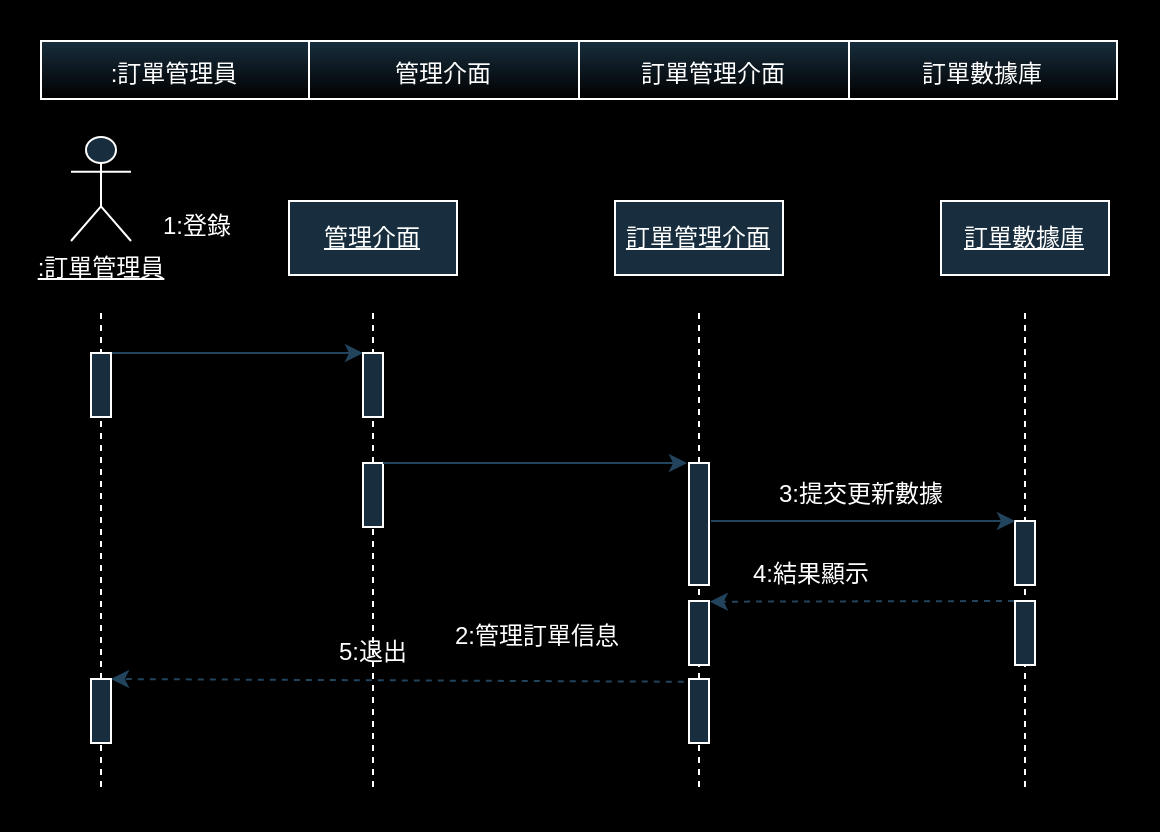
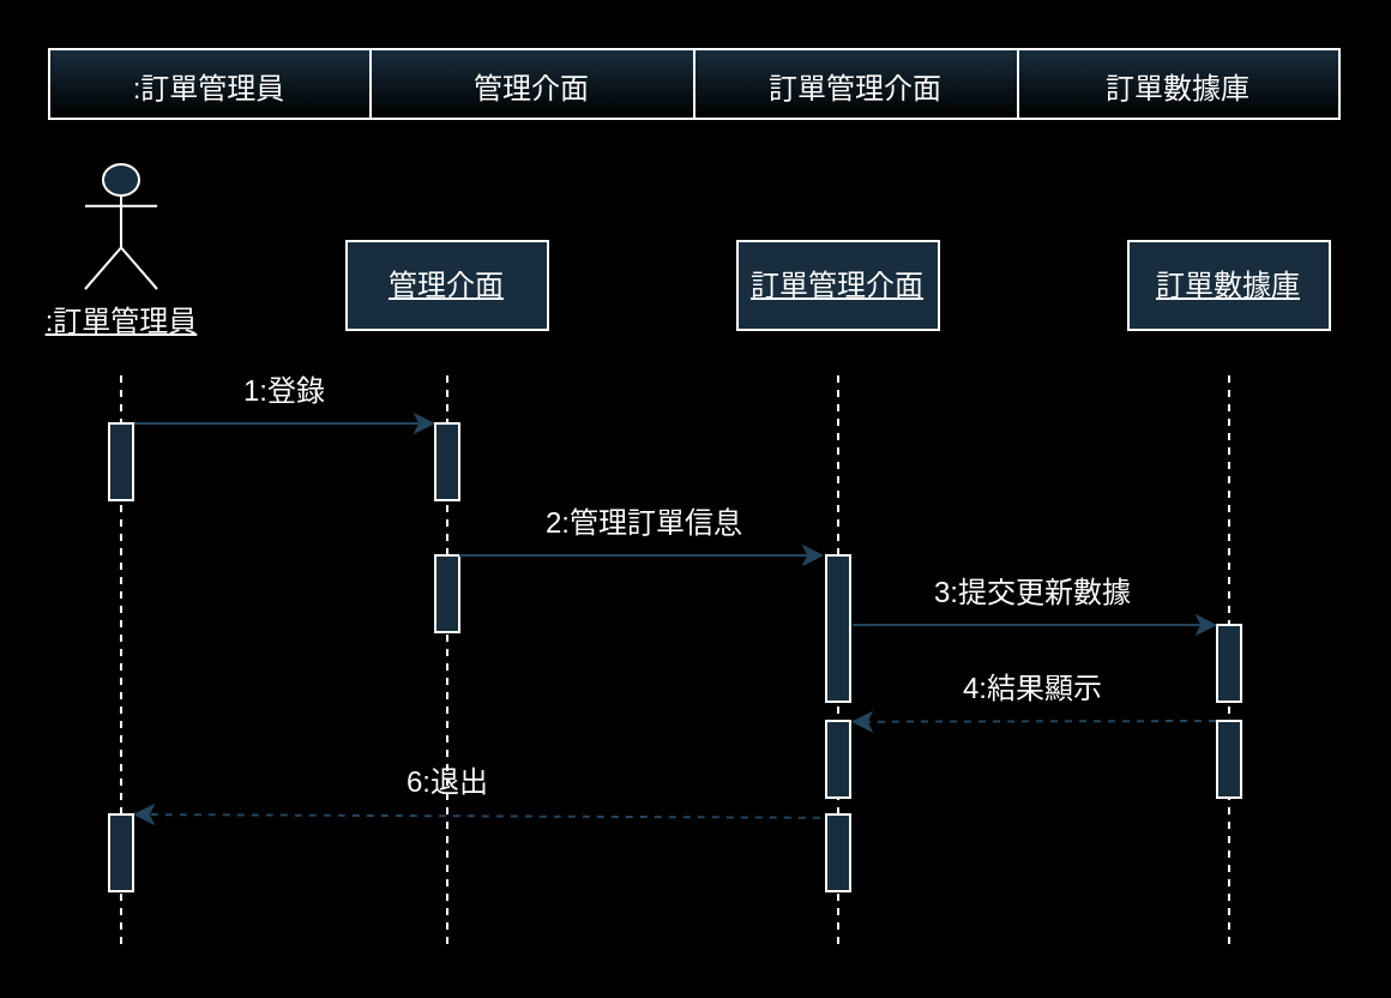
- <mxCell id="14" value="1:登錄" style="text;html=1;align=center;verticalAlign=middle;resizable=0;points=[];autosize=1;strokeColor=none;fillColor=none;fontColor=#FFFFFF;labelBackgroundColor=none;" vertex="1" parent="1"><mxGeometry x="72" y="100" width="52" height="26" as="geometry" /></mxCell>
+ <mxCell id="14" value="1:登錄" style="text;html=1;align=center;verticalAlign=middle;resizable=0;points=[];autosize=1;strokeColor=none;fillColor=none;fontColor=#FFFFFF;labelBackgroundColor=none;" vertex="1" parent="1"><mxGeometry x="92" y="150" width="52" height="26" as="geometry" /></mxCell>
- <mxCell id="29" value="4:結果顯示" style="text;html=1;align=center;verticalAlign=middle;resizable=0;points=[];autosize=1;strokeColor=none;fillColor=none;fontColor=#FFFFFF;labelBackgroundColor=none;" vertex="1" parent="1"><mxGeometry x="367" y="274" width="76" height="26" as="geometry" /></mxCell>
+ <mxCell id="29" value="4:結果顯示" style="text;html=1;align=center;verticalAlign=middle;resizable=0;points=[];autosize=1;strokeColor=none;fillColor=none;fontColor=#FFFFFF;labelBackgroundColor=none;" vertex="1" parent="1"><mxGeometry x="392" y="274" width="76" height="26" as="geometry" /></mxCell>
- <mxCell id="18" value="2:管理訂單信息" style="text;html=1;align=center;verticalAlign=middle;resizable=0;points=[];autosize=1;strokeColor=none;fillColor=none;fontColor=#FFFFFF;labelBackgroundColor=none;" vertex="1" parent="1"><mxGeometry x="218" y="305" width="100" height="26" as="geometry" /></mxCell>
+ <mxCell id="18" value="2:管理訂單信息" style="text;html=1;align=center;verticalAlign=middle;resizable=0;points=[];autosize=1;strokeColor=none;fillColor=none;fontColor=#FFFFFF;labelBackgroundColor=none;" vertex="1" parent="1"><mxGeometry x="218" y="205" width="100" height="26" as="geometry" /></mxCell>
- <mxCell id="28" value="5:退出" style="text;html=1;align=center;verticalAlign=middle;resizable=0;points=[];autosize=1;strokeColor=none;fillColor=none;fontColor=#FFFFFF;labelBackgroundColor=none;" vertex="1" parent="1"><mxGeometry x="160" y="313" width="52" height="26" as="geometry" /></mxCell>
+ <mxCell id="28" value="6:退出" style="text;html=1;align=center;verticalAlign=middle;resizable=0;points=[];autosize=1;strokeColor=none;fillColor=none;fontColor=#FFFFFF;labelBackgroundColor=none;" vertex="1" parent="1"><mxGeometry x="160" y="313" width="52" height="26" as="geometry" /></mxCell>
